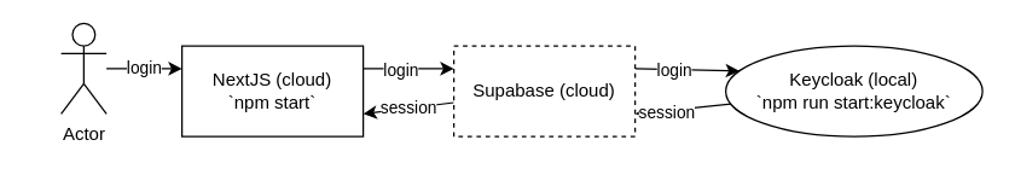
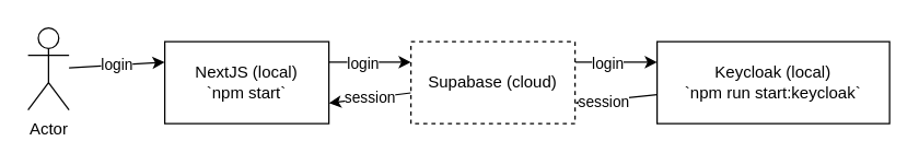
- <mxCell id="3" value="Actor" style="shape=umlActor;verticalLabelPosition=bottom;verticalAlign=top;html=1;outlineConnect=0;" vertex="1" parent="1"><mxGeometry x="40" y="15" width="30" height="60" as="geometry" /></mxCell>
+ <mxCell id="3" value="Actor" style="shape=umlActor;verticalLabelPosition=bottom;verticalAlign=top;html=1;outlineConnect=0;" vertex="1" parent="1"><mxGeometry x="20" y="20" width="30" height="60" as="geometry" /></mxCell>
- <mxCell id="6" value="NextJS (cloud)&lt;br&gt;`npm start`" style="rounded=0;whiteSpace=wrap;html=1;" vertex="1" parent="1"><mxGeometry x="120" y="30" width="120" height="60" as="geometry" /></mxCell>
+ <mxCell id="6" value="NextJS (local)&lt;br&gt;`npm start`" style="rounded=0;whiteSpace=wrap;html=1;" vertex="1" parent="1"><mxGeometry x="120" y="30" width="120" height="60" as="geometry" /></mxCell>
- <mxCell id="13" value="Keycloak (local)&lt;br&gt;`npm run start:keycloak`" style="ellipse;whiteSpace=wrap;html=1;" vertex="1" parent="1"><mxGeometry x="480" y="30" width="170" height="60" as="geometry" /></mxCell>
+ <mxCell id="13" value="Keycloak (local)&lt;br&gt;`npm run start:keycloak`" style="rounded=0;whiteSpace=wrap;html=1;" vertex="1" parent="1"><mxGeometry x="480" y="30" width="170" height="60" as="geometry" /></mxCell>
